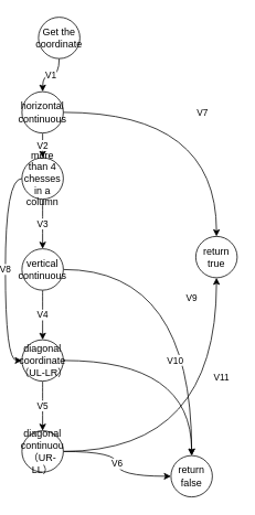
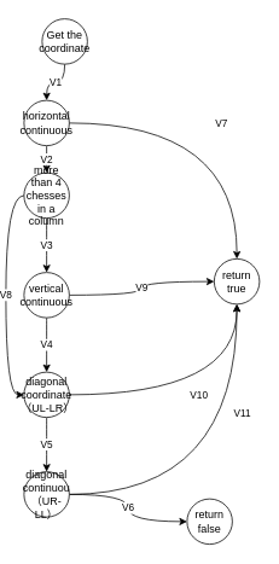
- <mxCell id="11" value="V9" style="edgeStyle=orthogonalEdgeStyle;curved=1;rounded=0;orthogonalLoop=1;jettySize=auto;html=1;exitX=1;exitY=0.5;exitDx=0;exitDy=0;" edge="1" parent="1" source="12" target="20"><mxGeometry relative="1" as="geometry" /></mxCell>
+ <mxCell id="11" value="V9" style="edgeStyle=orthogonalEdgeStyle;curved=1;rounded=0;orthogonalLoop=1;jettySize=auto;html=1;exitX=1;exitY=0.5;exitDx=0;exitDy=0;entryX=0;entryY=0.5;entryDx=0;entryDy=0;" edge="1" parent="1" source="12" target="19"><mxGeometry relative="1" as="geometry" /></mxCell>
- <mxCell id="13" value="V10" style="edgeStyle=orthogonalEdgeStyle;curved=1;rounded=0;orthogonalLoop=1;jettySize=auto;html=1;exitX=1;exitY=0.5;exitDx=0;exitDy=0;" edge="1" parent="1" source="15" target="20"><mxGeometry relative="1" as="geometry" /></mxCell>
+ <mxCell id="13" value="V10" style="edgeStyle=orthogonalEdgeStyle;curved=1;rounded=0;orthogonalLoop=1;jettySize=auto;html=1;exitX=1;exitY=0.5;exitDx=0;exitDy=0;entryX=0.5;entryY=1;entryDx=0;entryDy=0;" edge="1" parent="1" source="15" target="19"><mxGeometry relative="1" as="geometry" /></mxCell>
